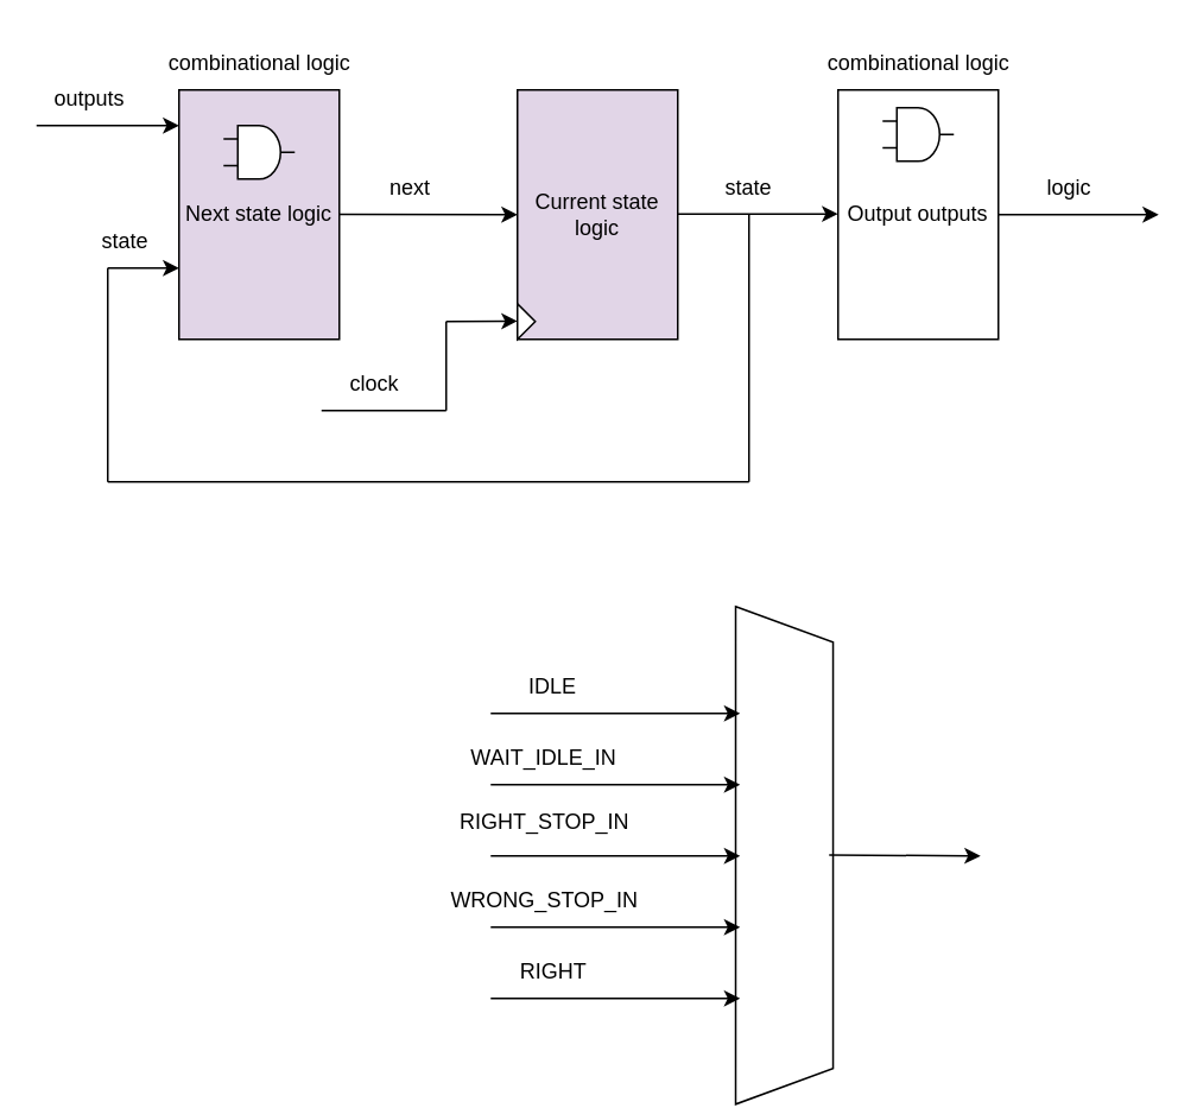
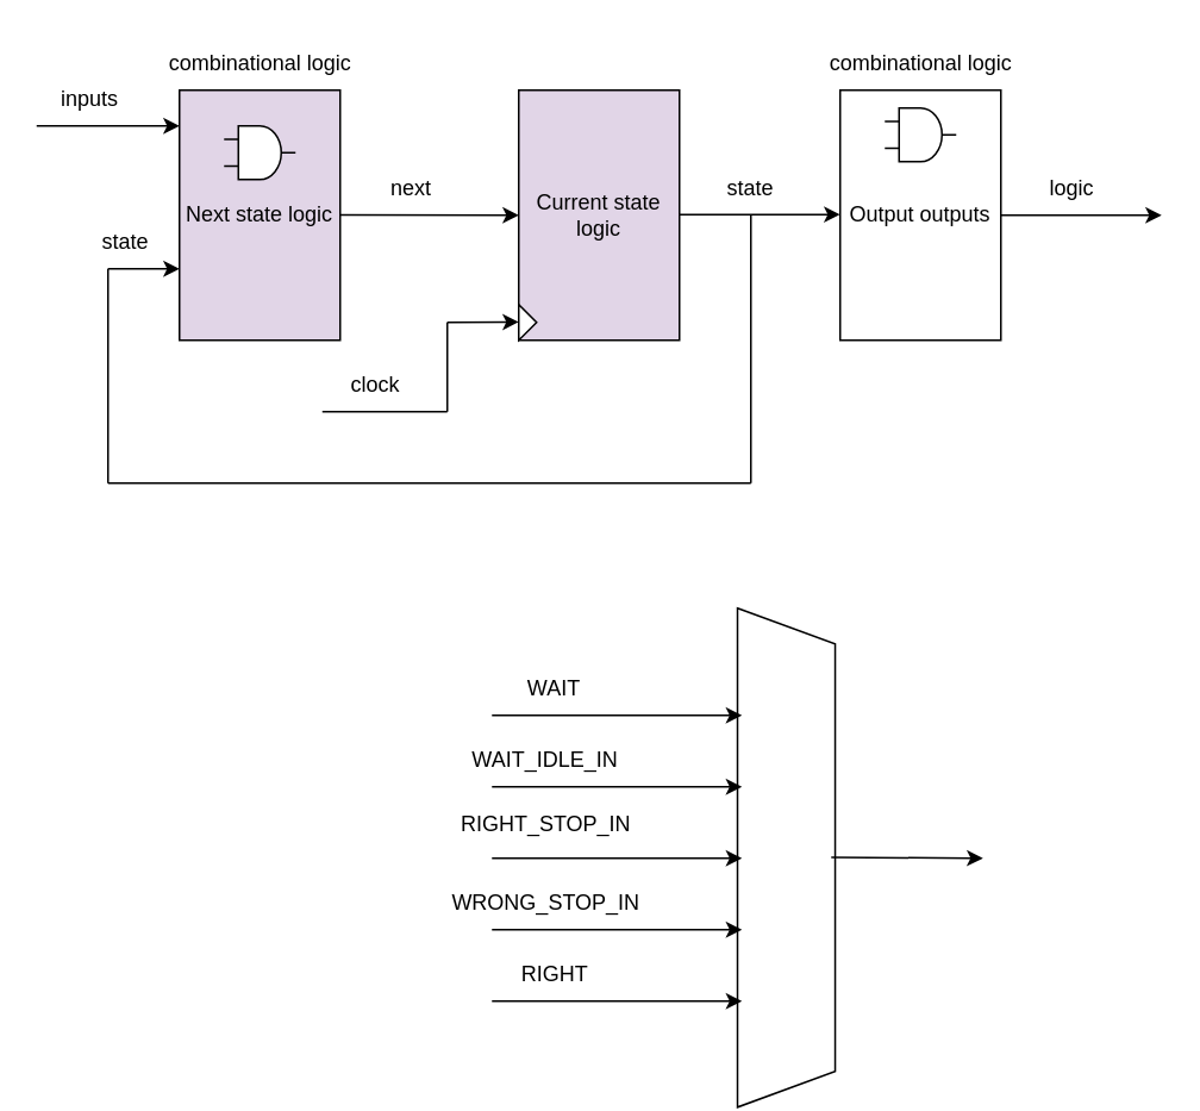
- <mxCell id="24" value="outputs" style="text;strokeColor=none;align=center;fillColor=none;html=1;verticalAlign=middle;whiteSpace=wrap;rounded=0;" vertex="1" parent="1"><mxGeometry x="20" y="40" width="60" height="30" as="geometry" /></mxCell>
+ <mxCell id="24" value="inputs" style="text;strokeColor=none;align=center;fillColor=none;html=1;verticalAlign=middle;whiteSpace=wrap;rounded=0;" vertex="1" parent="1"><mxGeometry x="20" y="40" width="60" height="30" as="geometry" /></mxCell>
- <mxCell id="31" value="IDLE" style="text;strokeColor=none;align=center;fillColor=none;html=1;verticalAlign=middle;whiteSpace=wrap;rounded=0;" vertex="1" parent="1"><mxGeometry x="280" y="370" width="60" height="30" as="geometry" /></mxCell>
+ <mxCell id="31" value="WAIT" style="text;strokeColor=none;align=center;fillColor=none;html=1;verticalAlign=middle;whiteSpace=wrap;rounded=0;" vertex="1" parent="1"><mxGeometry x="280" y="370" width="60" height="30" as="geometry" /></mxCell>
